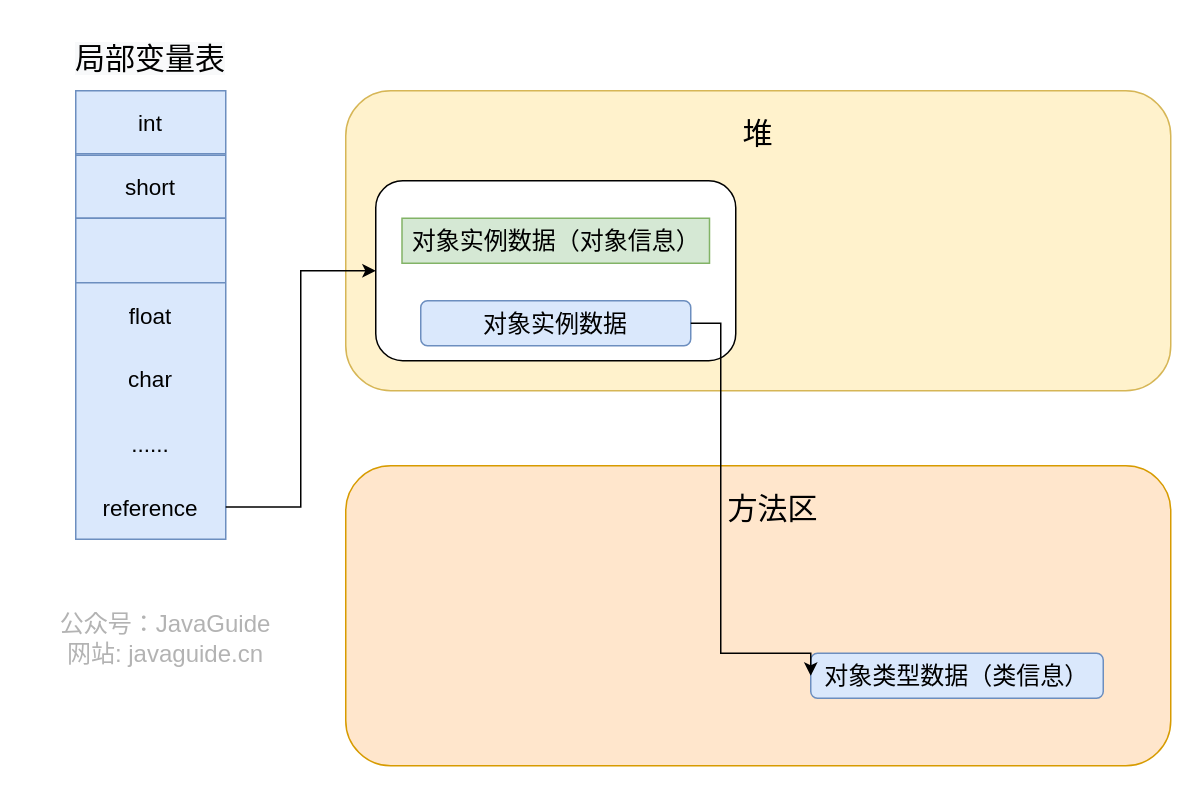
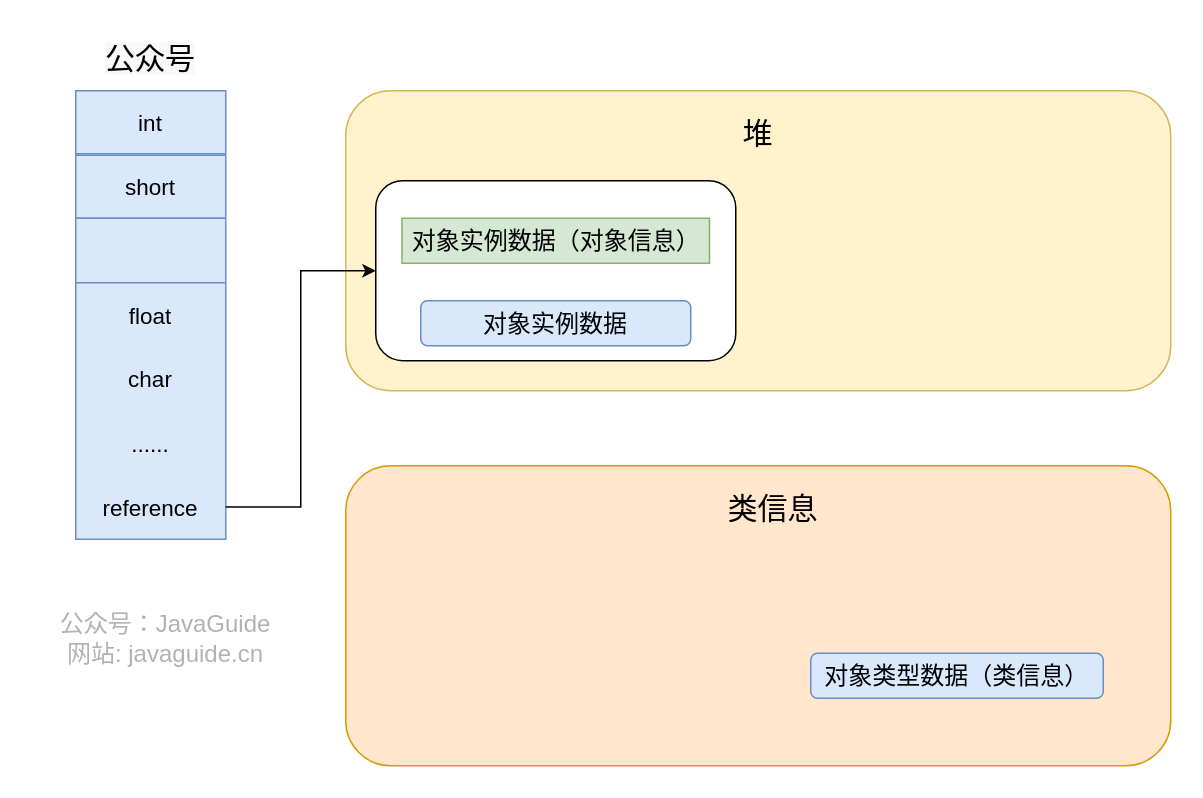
- <mxCell id="16" value="&lt;span style=&quot;color: rgb(0, 0, 0); font-family: helvetica; font-size: 20px; font-style: normal; font-weight: 400; letter-spacing: normal; text-indent: 0px; text-transform: none; word-spacing: 0px; background-color: rgb(248, 249, 250);&quot;&gt;局部变量表&lt;/span&gt;" style="text;whiteSpace=wrap;html=1;fontSize=20;align=center;" parent="1" vertex="1"><mxGeometry x="45" y="20" width="110" height="50" as="geometry" /></mxCell>
+ <mxCell id="16" value="&lt;span style=&quot;color: rgb(0, 0, 0); font-family: helvetica; font-size: 20px; font-style: normal; font-weight: 400; letter-spacing: normal; text-indent: 0px; text-transform: none; word-spacing: 0px; background-color: rgb(248, 249, 250);&quot;&gt;公众号&lt;/span&gt;" style="text;whiteSpace=wrap;html=1;fontSize=20;align=center;" parent="1" vertex="1"><mxGeometry x="45" y="20" width="110" height="50" as="geometry" /></mxCell>
- <mxCell id="23" value="&lt;font face=&quot;helvetica&quot; style=&quot;font-size: 20px&quot;&gt;&lt;span style=&quot;font-size: 20px&quot;&gt;方法区&lt;/span&gt;&lt;/font&gt;" style="text;whiteSpace=wrap;html=1;fontSize=20;align=center;" parent="1" vertex="1"><mxGeometry x="460" y="320" width="110" height="50" as="geometry" /></mxCell>
+ <mxCell id="23" value="&lt;font face=&quot;helvetica&quot; style=&quot;font-size: 20px&quot;&gt;&lt;span style=&quot;font-size: 20px&quot;&gt;类信息&lt;/span&gt;&lt;/font&gt;" style="text;whiteSpace=wrap;html=1;fontSize=20;align=center;" parent="1" vertex="1"><mxGeometry x="460" y="320" width="110" height="50" as="geometry" /></mxCell>
- <mxCell id="25" style="edgeStyle=orthogonalEdgeStyle;rounded=0;orthogonalLoop=1;jettySize=auto;html=1;entryX=0;entryY=0.5;entryDx=0;entryDy=0;fontSize=20;" parent="1" source="21" target="24" edge="1"><mxGeometry relative="1" as="geometry"><Array as="points"><mxPoint x="480" y="215" /><mxPoint x="480" y="435" /></Array></mxGeometry></mxCell>
